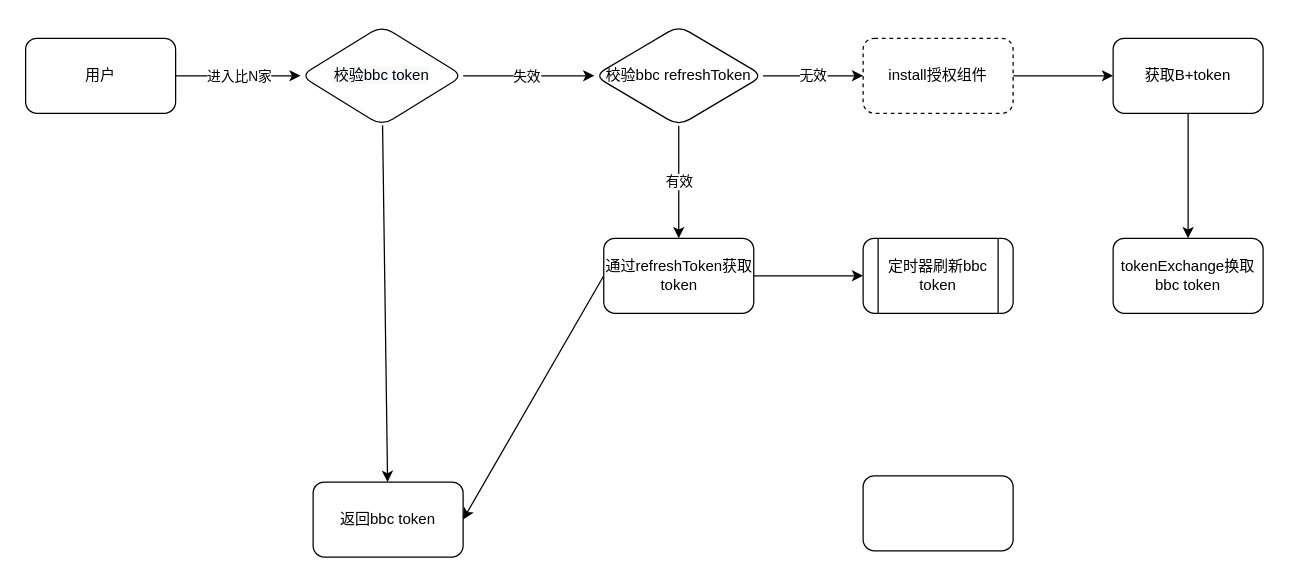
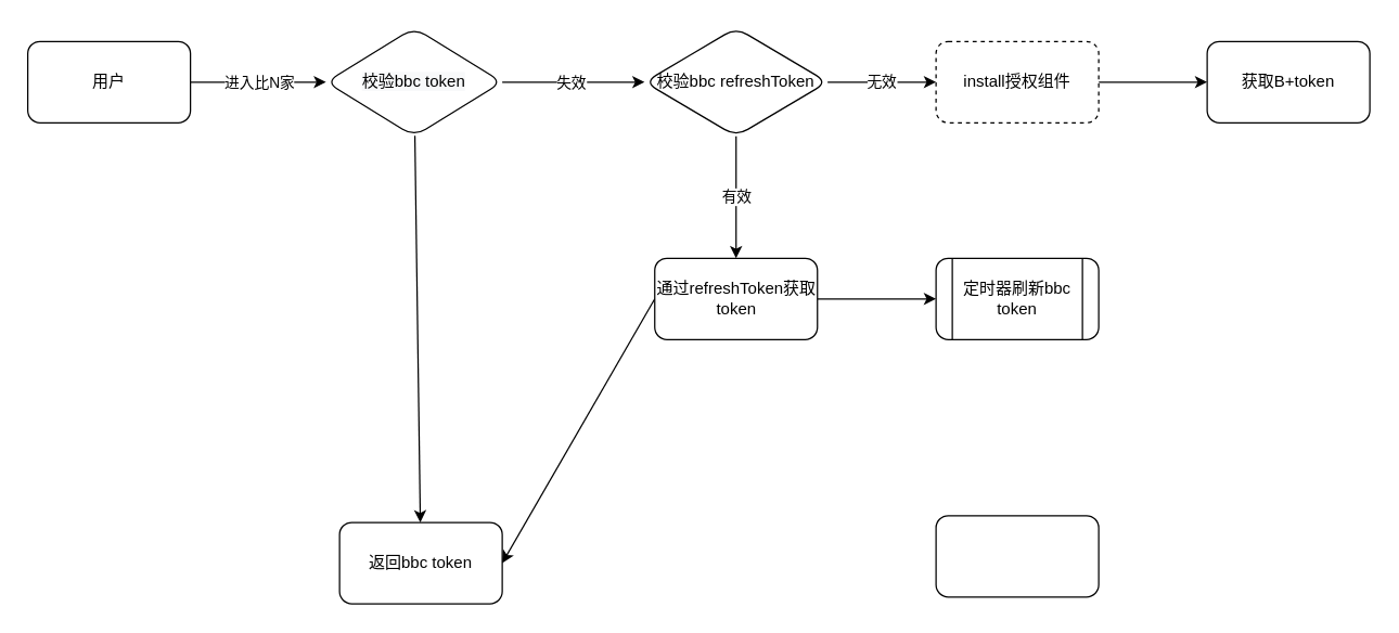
- <mxCell id="18" value="" style="edgeStyle=none;rounded=0;orthogonalLoop=1;jettySize=auto;html=1;" edge="1" parent="1" source="19" target="20"><mxGeometry relative="1" as="geometry" /></mxCell>
- <mxCell id="20" value="tokenExchange换取bbc token" style="whiteSpace=wrap;html=1;rounded=1;" vertex="1" parent="1"><mxGeometry x="890" y="190" width="120" height="60" as="geometry" /></mxCell>
